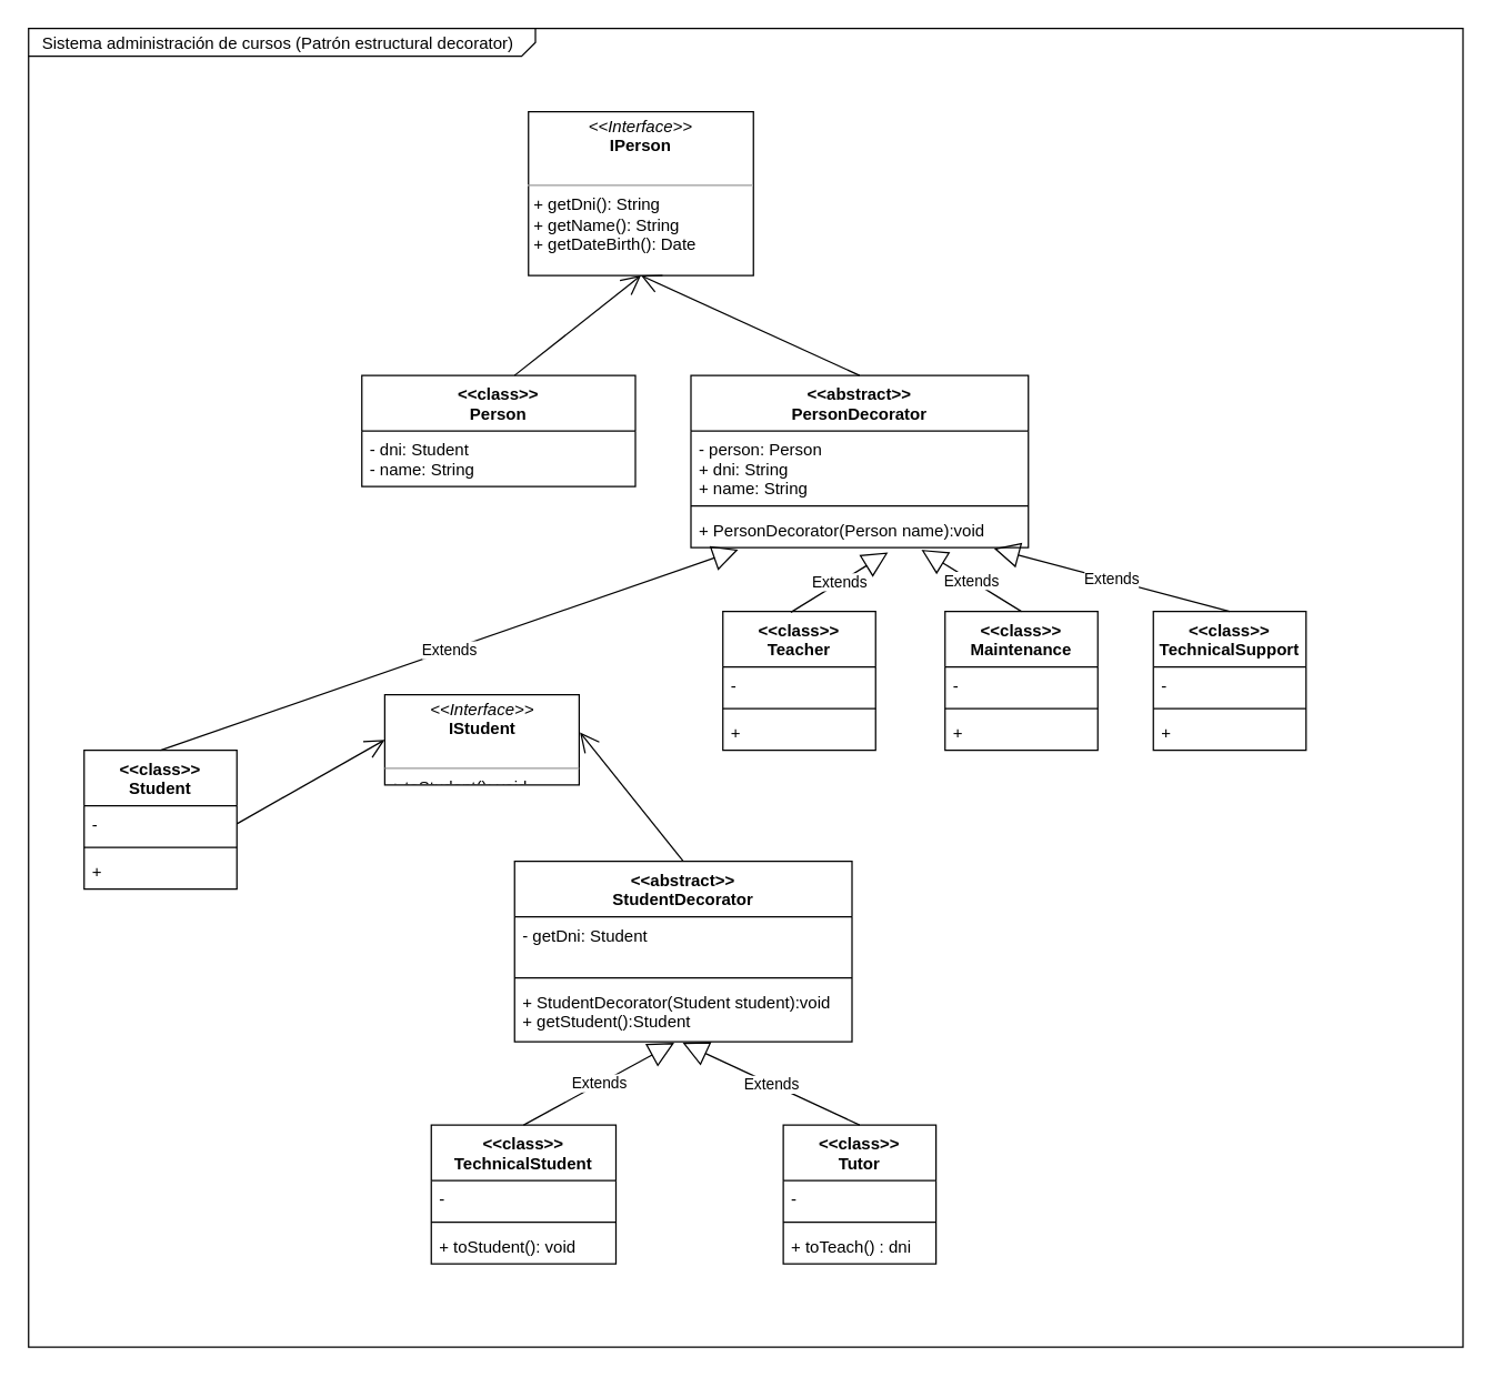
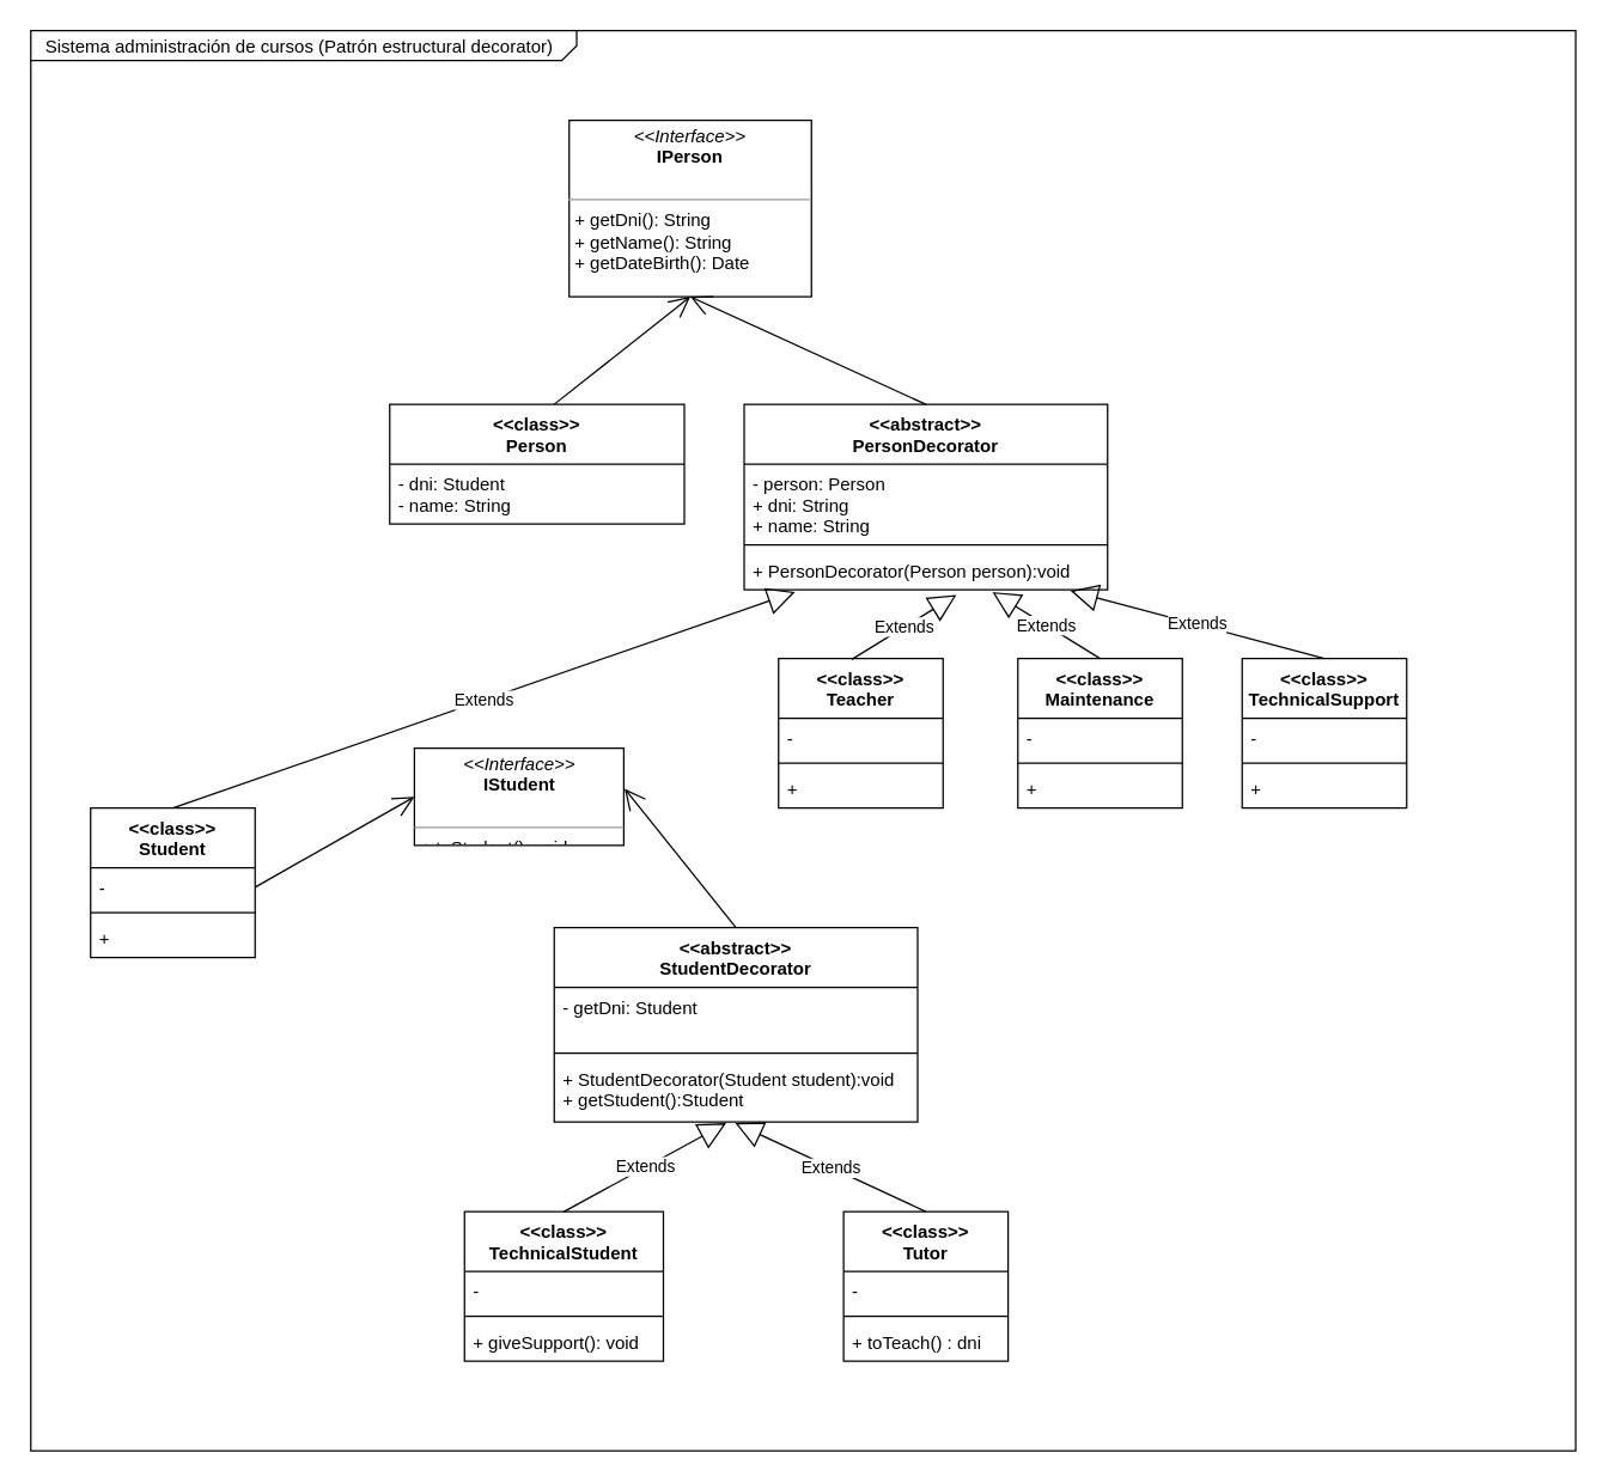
- <mxCell id="10" value="+ PersonDecorator(Person name):void" style="text;strokeColor=none;fillColor=none;align=left;verticalAlign=top;spacingLeft=4;spacingRight=4;overflow=hidden;rotatable=0;points=[[0,0.5],[1,0.5]];portConstraint=eastwest;" parent="7" vertex="1"><mxGeometry y="98" width="243" height="26" as="geometry" /></mxCell>
+ <mxCell id="10" value="+ PersonDecorator(Person person):void" style="text;strokeColor=none;fillColor=none;align=left;verticalAlign=top;spacingLeft=4;spacingRight=4;overflow=hidden;rotatable=0;points=[[0,0.5],[1,0.5]];portConstraint=eastwest;" parent="7" vertex="1"><mxGeometry y="98" width="243" height="26" as="geometry" /></mxCell>
- <mxCell id="35" value="+ toStudent(): void" style="text;strokeColor=none;fillColor=none;align=left;verticalAlign=top;spacingLeft=4;spacingRight=4;overflow=hidden;rotatable=0;points=[[0,0.5],[1,0.5]];portConstraint=eastwest;" parent="32" vertex="1"><mxGeometry y="74" width="133" height="26" as="geometry" /></mxCell>
+ <mxCell id="35" value="+ giveSupport(): void" style="text;strokeColor=none;fillColor=none;align=left;verticalAlign=top;spacingLeft=4;spacingRight=4;overflow=hidden;rotatable=0;points=[[0,0.5],[1,0.5]];portConstraint=eastwest;" parent="32" vertex="1"><mxGeometry y="74" width="133" height="26" as="geometry" /></mxCell>
